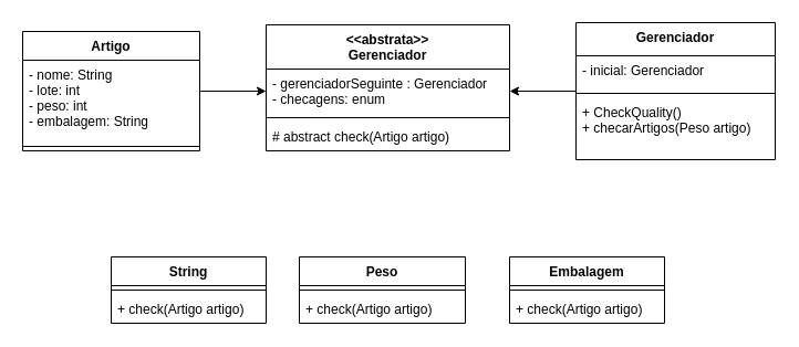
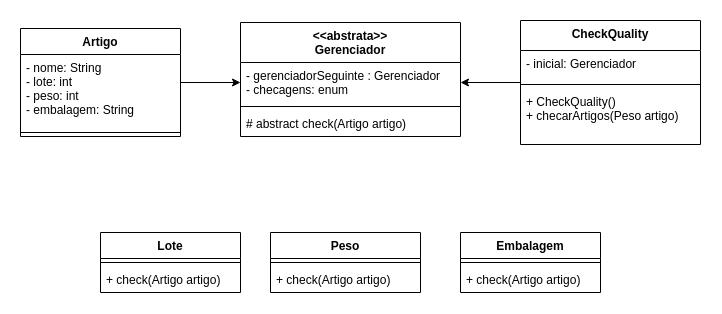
- <mxCell id="3" value="Gerenciador" style="swimlane;fontStyle=1;align=center;verticalAlign=top;childLayout=stackLayout;horizontal=1;startSize=30;horizontalStack=0;resizeParent=1;resizeParentMax=0;resizeLast=0;collapsible=1;marginBottom=0;" parent="1" vertex="1"><mxGeometry x="520" y="20" width="180" height="124" as="geometry" /></mxCell>
+ <mxCell id="3" value="CheckQuality" style="swimlane;fontStyle=1;align=center;verticalAlign=top;childLayout=stackLayout;horizontal=1;startSize=30;horizontalStack=0;resizeParent=1;resizeParentMax=0;resizeLast=0;collapsible=1;marginBottom=0;" parent="1" vertex="1"><mxGeometry x="520" y="20" width="180" height="124" as="geometry" /></mxCell>
- <mxCell id="7" value="String" style="swimlane;fontStyle=1;align=center;verticalAlign=top;childLayout=stackLayout;horizontal=1;startSize=26;horizontalStack=0;resizeParent=1;resizeParentMax=0;resizeLast=0;collapsible=1;marginBottom=0;" parent="1" vertex="1"><mxGeometry x="100" y="232" width="140" height="60" as="geometry" /></mxCell>
+ <mxCell id="7" value="Lote" style="swimlane;fontStyle=1;align=center;verticalAlign=top;childLayout=stackLayout;horizontal=1;startSize=26;horizontalStack=0;resizeParent=1;resizeParentMax=0;resizeLast=0;collapsible=1;marginBottom=0;" parent="1" vertex="1"><mxGeometry x="100" y="232" width="140" height="60" as="geometry" /></mxCell>
